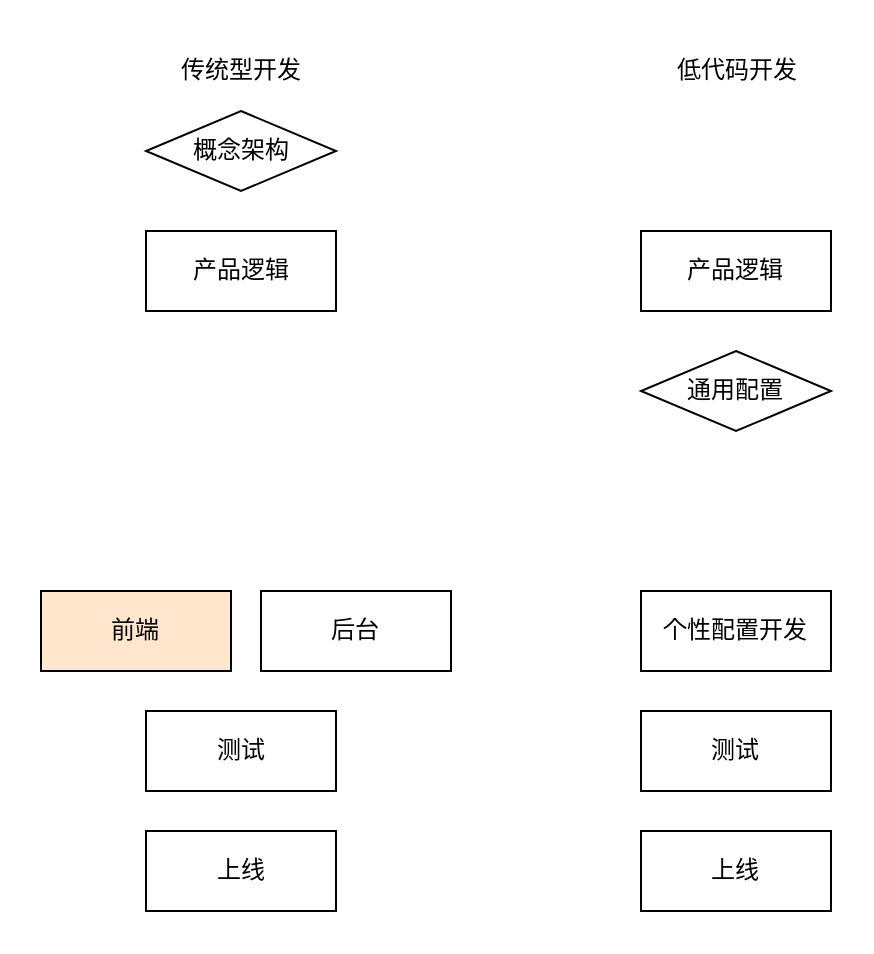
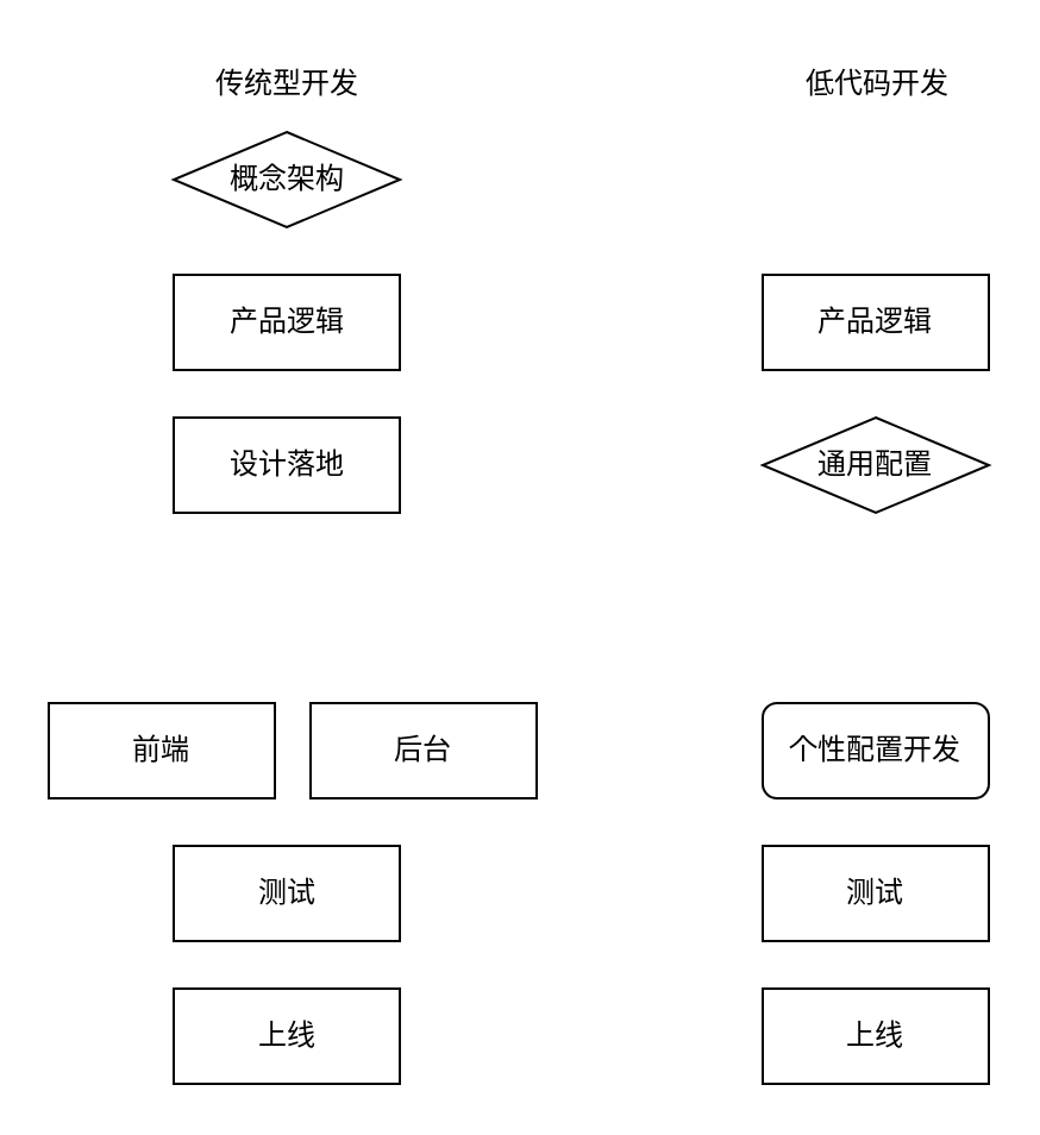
+ <mxCell id="5" value="设计落地" style="rounded=0;whiteSpace=wrap;html=1;" vertex="1" parent="1"><mxGeometry x="72.5" y="175" width="95" height="40" as="geometry" /></mxCell>
- <mxCell id="7" value="前端" style="rounded=0;whiteSpace=wrap;html=1;fillColor=#ffe6cc;" vertex="1" parent="1"><mxGeometry x="20" y="295" width="95" height="40" as="geometry" /></mxCell>
+ <mxCell id="7" value="前端" style="rounded=0;whiteSpace=wrap;html=1;" vertex="1" parent="1"><mxGeometry x="20" y="295" width="95" height="40" as="geometry" /></mxCell>
- <mxCell id="16" value="个性配置开发" style="rounded=0;whiteSpace=wrap;html=1;" vertex="1" parent="1"><mxGeometry x="320" y="295" width="95" height="40" as="geometry" /></mxCell>
+ <mxCell id="16" value="个性配置开发" style="whiteSpace=wrap;html=1;rounded=1;" vertex="1" parent="1"><mxGeometry x="320" y="295" width="95" height="40" as="geometry" /></mxCell>
